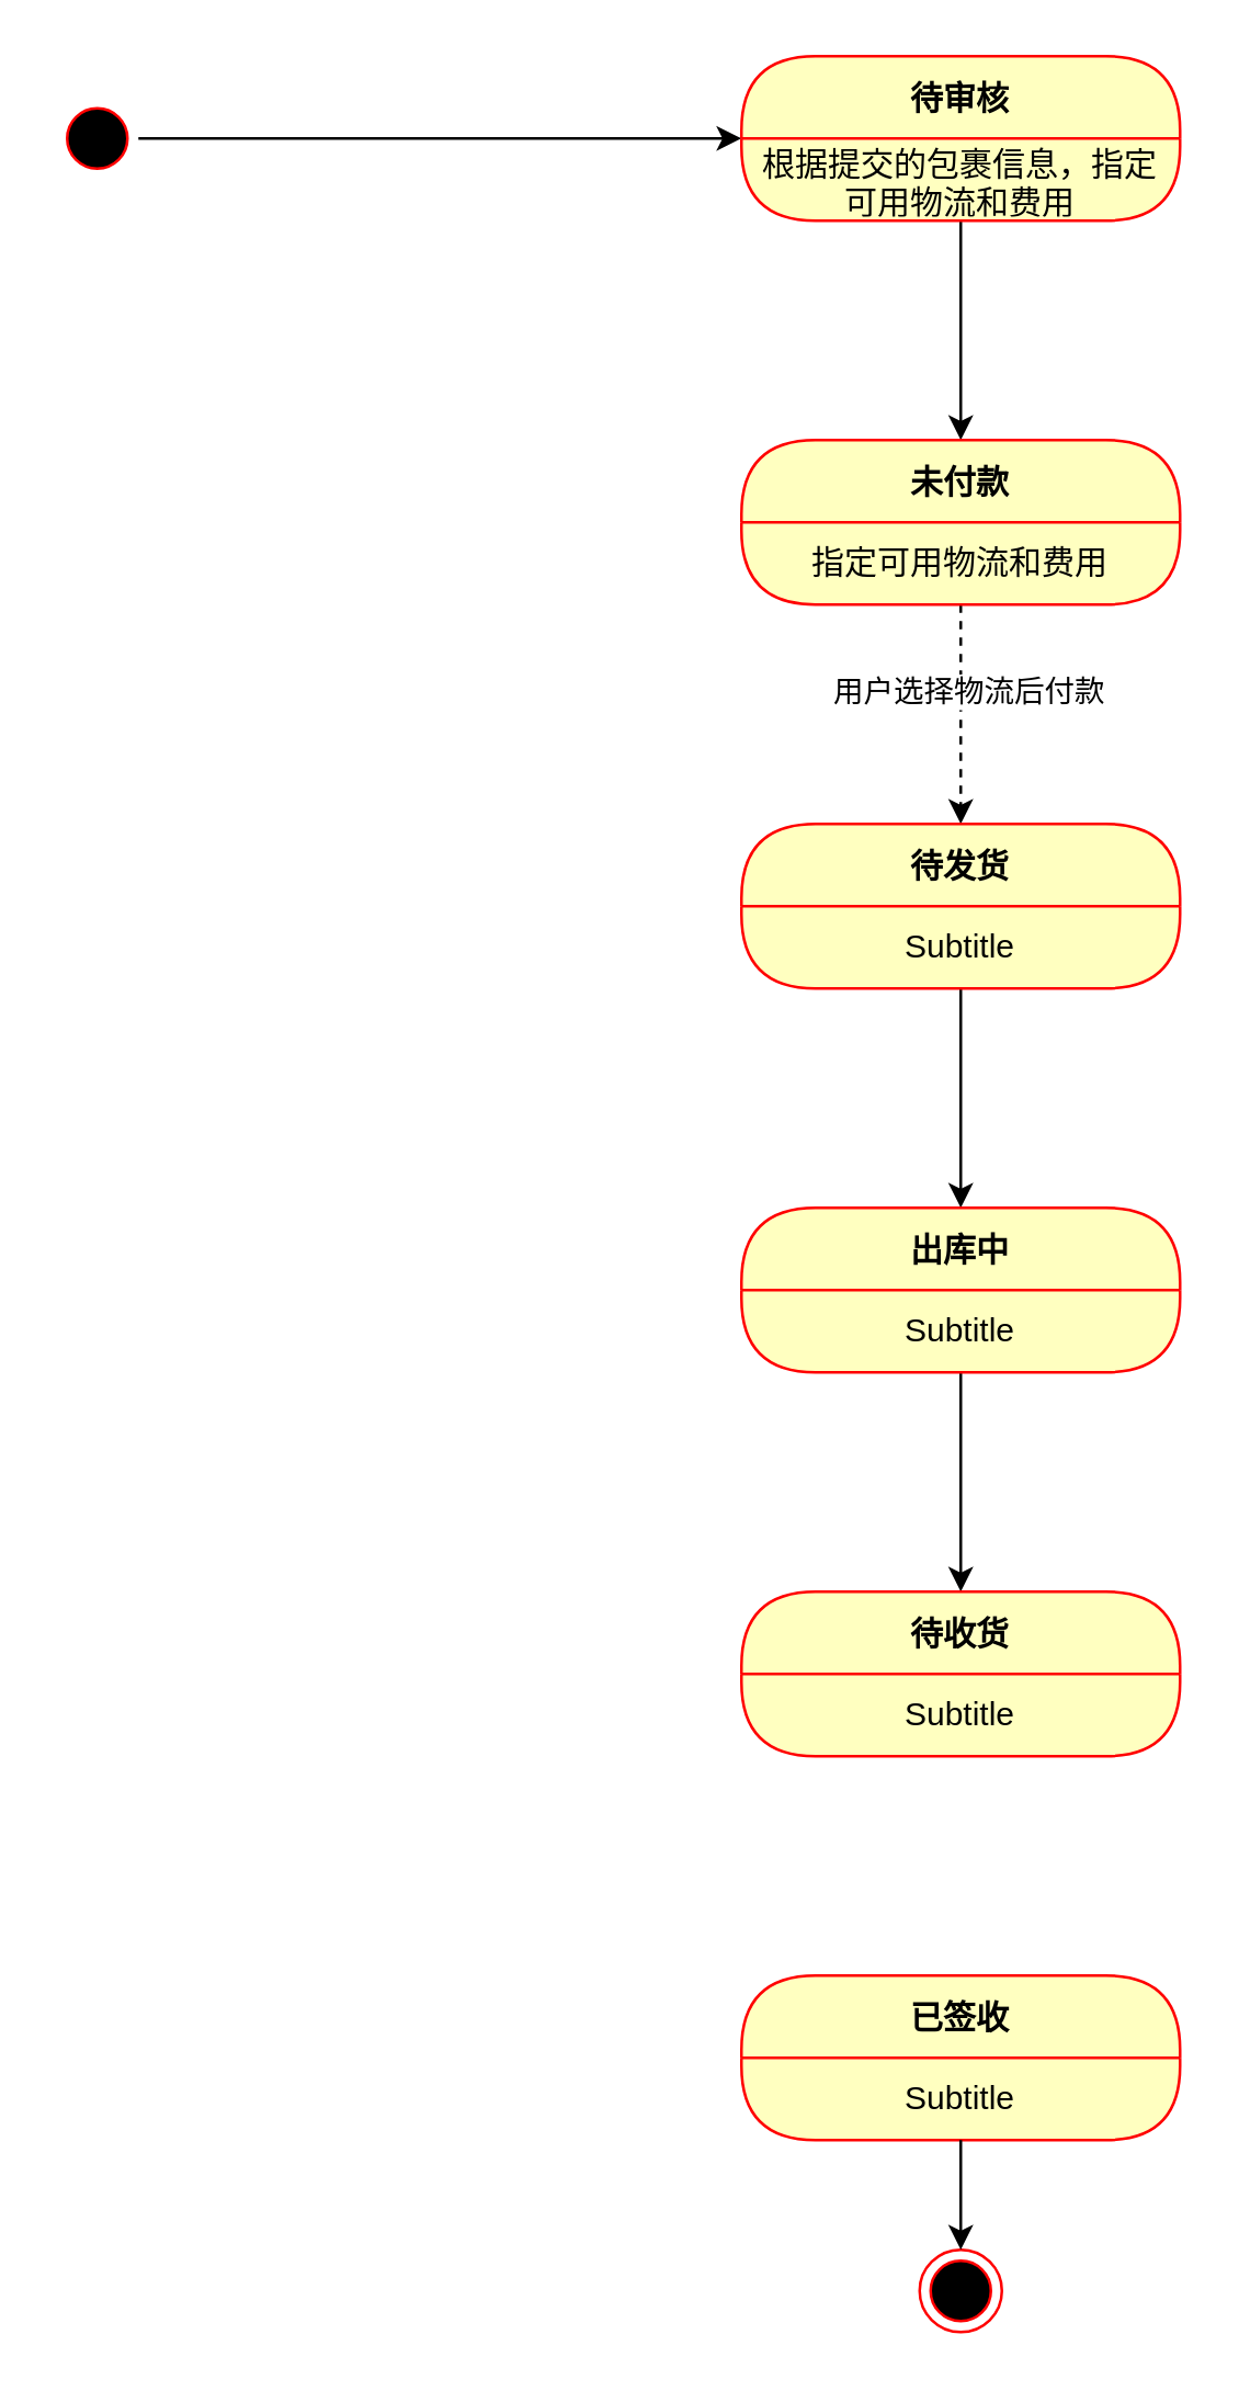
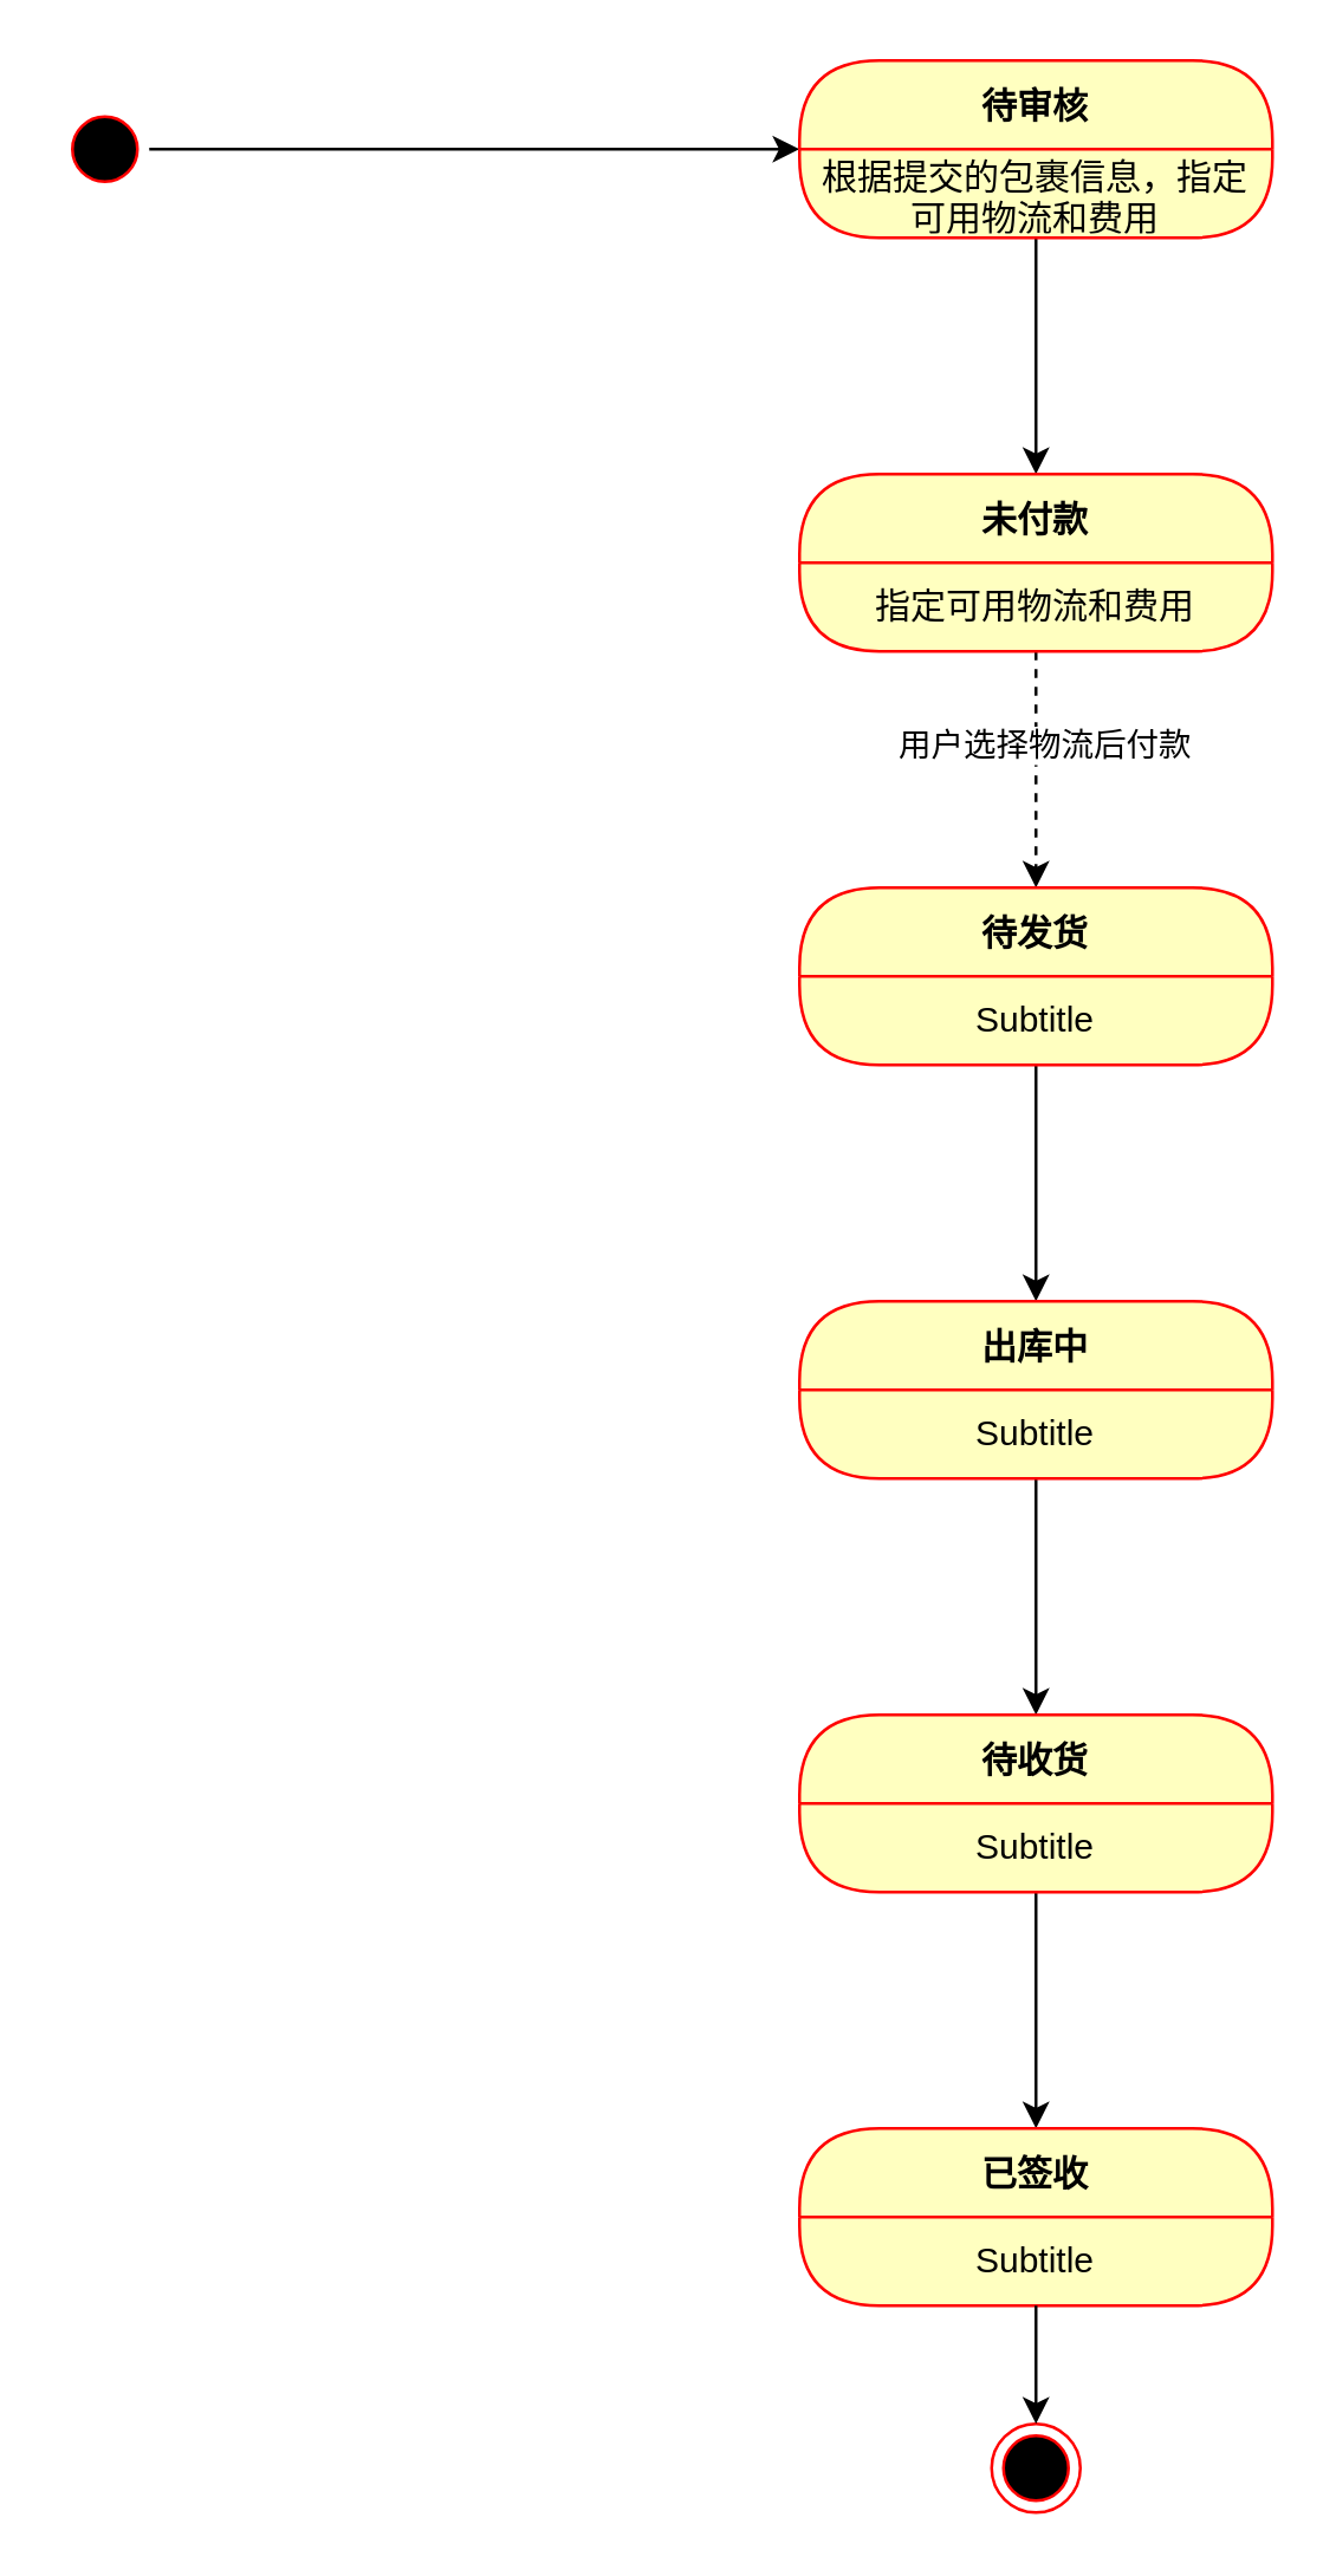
+ <mxCell id="20" value="" style="edgeStyle=orthogonalEdgeStyle;rounded=0;orthogonalLoop=1;jettySize=auto;html=1;" parent="1" source="21" target="24" edge="1"><mxGeometry relative="1" as="geometry" /></mxCell>
